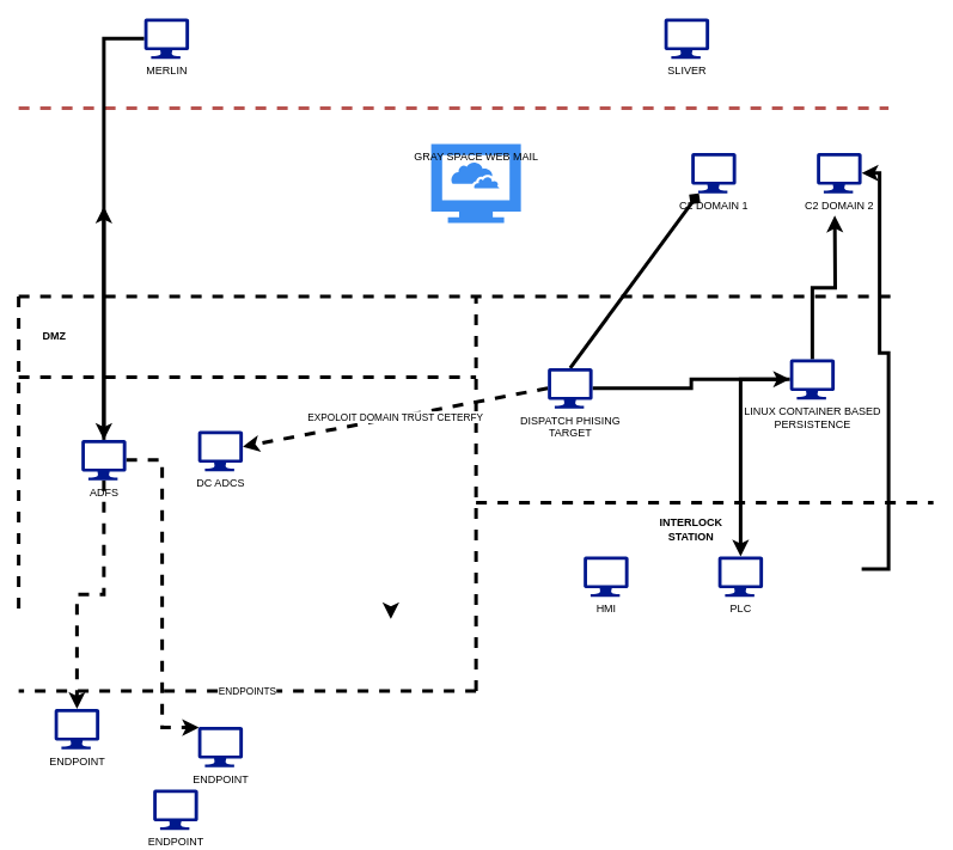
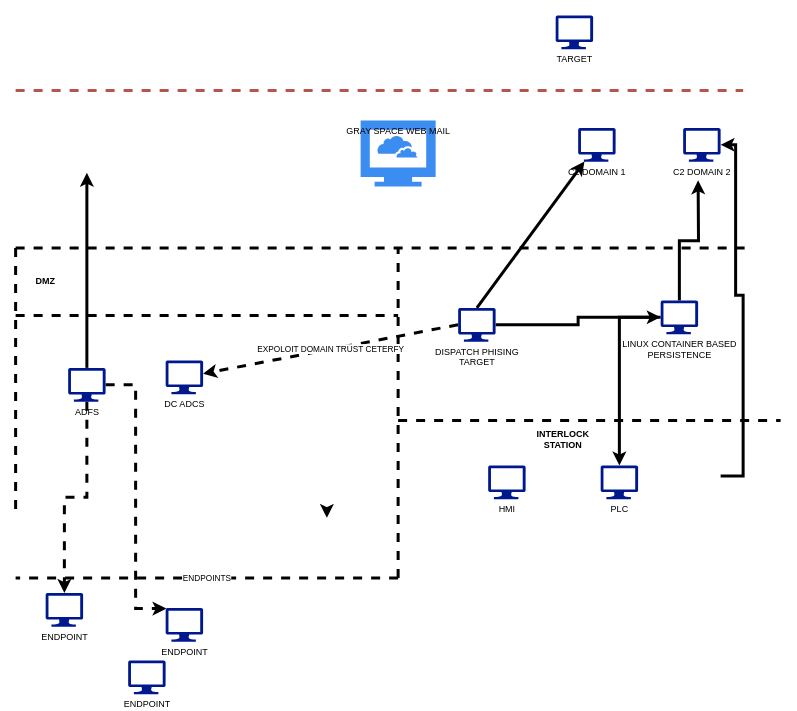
- <mxCell id="14" value="MERLIN" style="sketch=0;aspect=fixed;pointerEvents=1;shadow=0;dashed=0;html=1;strokeColor=none;labelPosition=center;verticalLabelPosition=bottom;verticalAlign=top;align=center;fillColor=#00188D;shape=mxgraph.azure.computer" vertex="1" parent="1"><mxGeometry x="160" y="20" width="50" height="45" as="geometry" /></mxCell>
- <mxCell id="10" value="SLIVER" style="sketch=0;aspect=fixed;pointerEvents=1;shadow=0;dashed=0;html=1;strokeColor=none;labelPosition=center;verticalLabelPosition=bottom;verticalAlign=top;align=center;fillColor=#00188D;shape=mxgraph.azure.computer" vertex="1" parent="1"><mxGeometry x="740" y="20" width="50" height="45" as="geometry" /></mxCell>
+ <mxCell id="10" value="TARGET" style="sketch=0;aspect=fixed;pointerEvents=1;shadow=0;dashed=0;html=1;strokeColor=none;labelPosition=center;verticalLabelPosition=bottom;verticalAlign=top;align=center;fillColor=#00188D;shape=mxgraph.azure.computer" vertex="1" parent="1"><mxGeometry x="740" y="20" width="50" height="45" as="geometry" /></mxCell>
- <mxCell id="13" style="edgeStyle=orthogonalEdgeStyle;rounded=0;orthogonalLoop=1;jettySize=auto;html=1;entryX=0.5;entryY=0;entryDx=0;entryDy=0;entryPerimeter=0;strokeWidth=4;" edge="1" parent="1" source="14" target="20"><mxGeometry relative="1" as="geometry" /></mxCell>
- <mxCell id="22" value="" style="endArrow=diamond;html=1;rounded=0;strokeWidth=4;exitX=0.5;exitY=0;exitDx=0;exitDy=0;exitPerimeter=0;" edge="1" parent="1" source="25" target="12"><mxGeometry width="50" height="50" relative="1" as="geometry"><mxPoint x="610" y="390" as="sourcePoint" /><mxPoint x="370" y="160" as="targetPoint" /></mxGeometry></mxCell>
+ <mxCell id="22" value="" style="endArrow=classic;html=1;rounded=0;strokeWidth=4;exitX=0.5;exitY=0;exitDx=0;exitDy=0;exitPerimeter=0;" edge="1" parent="1" source="25" target="12"><mxGeometry width="50" height="50" relative="1" as="geometry"><mxPoint x="610" y="390" as="sourcePoint" /><mxPoint x="370" y="160" as="targetPoint" /></mxGeometry></mxCell>
- <mxCell id="7" value="&lt;b&gt;INTERLOCK STATION&lt;/b&gt;" style="text;html=1;strokeColor=none;fillColor=none;align=center;verticalAlign=middle;whiteSpace=wrap;rounded=0;" vertex="1" parent="1"><mxGeometry x="740" y="575" width="60" height="30" as="geometry" /></mxCell>
+ <mxCell id="7" value="&lt;b&gt;INTERLOCK STATION&lt;/b&gt;" style="text;html=1;strokeColor=none;fillColor=none;align=center;verticalAlign=middle;whiteSpace=wrap;rounded=0;" vertex="1" parent="1"><mxGeometry x="720" y="570" width="60" height="30" as="geometry" /></mxCell>
